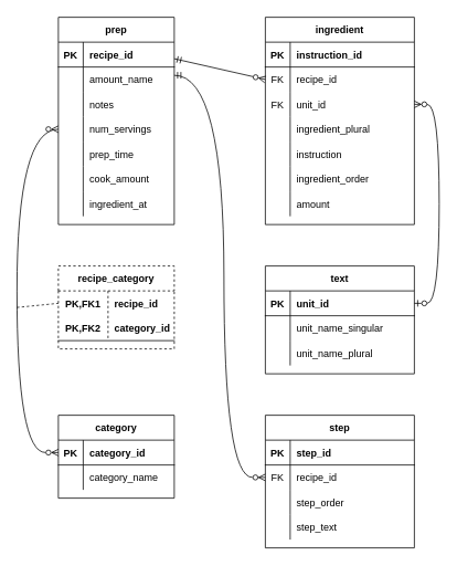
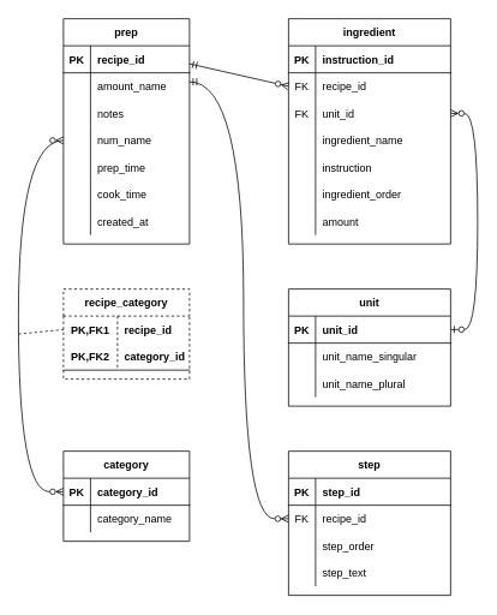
- <mxCell id="14" value="num_servings" style="shape=partialRectangle;connectable=0;fillColor=none;top=0;left=0;bottom=0;right=0;align=left;spacingLeft=6;overflow=hidden;" vertex="1" parent="12"><mxGeometry x="30" width="110" height="30" as="geometry"><mxRectangle width="110" height="30" as="alternateBounds" /></mxGeometry></mxCell>
+ <mxCell id="14" value="num_name" style="shape=partialRectangle;connectable=0;fillColor=none;top=0;left=0;bottom=0;right=0;align=left;spacingLeft=6;overflow=hidden;" vertex="1" parent="12"><mxGeometry x="30" width="110" height="30" as="geometry"><mxRectangle width="110" height="30" as="alternateBounds" /></mxGeometry></mxCell>
- <mxCell id="37" value="ingredient_plural" style="shape=partialRectangle;connectable=0;fillColor=none;top=0;left=0;bottom=0;right=0;align=left;spacingLeft=6;overflow=hidden;" vertex="1" parent="35"><mxGeometry x="30" width="150" height="30" as="geometry"><mxRectangle width="150" height="30" as="alternateBounds" /></mxGeometry></mxCell>
+ <mxCell id="37" value="ingredient_name" style="shape=partialRectangle;connectable=0;fillColor=none;top=0;left=0;bottom=0;right=0;align=left;spacingLeft=6;overflow=hidden;" vertex="1" parent="35"><mxGeometry x="30" width="150" height="30" as="geometry"><mxRectangle width="150" height="30" as="alternateBounds" /></mxGeometry></mxCell>
- <mxCell id="20" value="cook_amount" style="shape=partialRectangle;connectable=0;fillColor=none;top=0;left=0;bottom=0;right=0;align=left;spacingLeft=6;overflow=hidden;" vertex="1" parent="18"><mxGeometry x="30" width="110" height="30" as="geometry"><mxRectangle width="110" height="30" as="alternateBounds" /></mxGeometry></mxCell>
+ <mxCell id="20" value="cook_time" style="shape=partialRectangle;connectable=0;fillColor=none;top=0;left=0;bottom=0;right=0;align=left;spacingLeft=6;overflow=hidden;" vertex="1" parent="18"><mxGeometry x="30" width="110" height="30" as="geometry"><mxRectangle width="110" height="30" as="alternateBounds" /></mxGeometry></mxCell>
- <mxCell id="23" value="ingredient_at" style="shape=partialRectangle;connectable=0;fillColor=none;top=0;left=0;bottom=0;right=0;align=left;spacingLeft=6;overflow=hidden;" vertex="1" parent="21"><mxGeometry x="30" width="110" height="30" as="geometry"><mxRectangle width="110" height="30" as="alternateBounds" /></mxGeometry></mxCell>
+ <mxCell id="23" value="created_at" style="shape=partialRectangle;connectable=0;fillColor=none;top=0;left=0;bottom=0;right=0;align=left;spacingLeft=6;overflow=hidden;" vertex="1" parent="21"><mxGeometry x="30" width="110" height="30" as="geometry"><mxRectangle width="110" height="30" as="alternateBounds" /></mxGeometry></mxCell>
- <mxCell id="47" value="text" style="shape=table;startSize=30;container=1;collapsible=1;childLayout=tableLayout;fixedRows=1;rowLines=0;fontStyle=1;align=center;resizeLast=1;" vertex="1" parent="1"><mxGeometry x="320" y="320" width="180" height="130" as="geometry" /></mxCell>
+ <mxCell id="47" value="unit" style="shape=table;startSize=30;container=1;collapsible=1;childLayout=tableLayout;fixedRows=1;rowLines=0;fontStyle=1;align=center;resizeLast=1;" vertex="1" parent="1"><mxGeometry x="320" y="320" width="180" height="130" as="geometry" /></mxCell>
